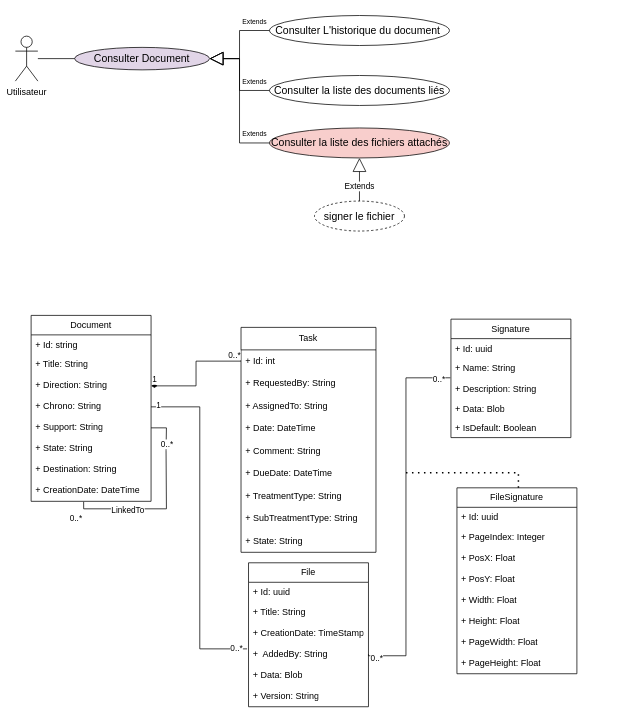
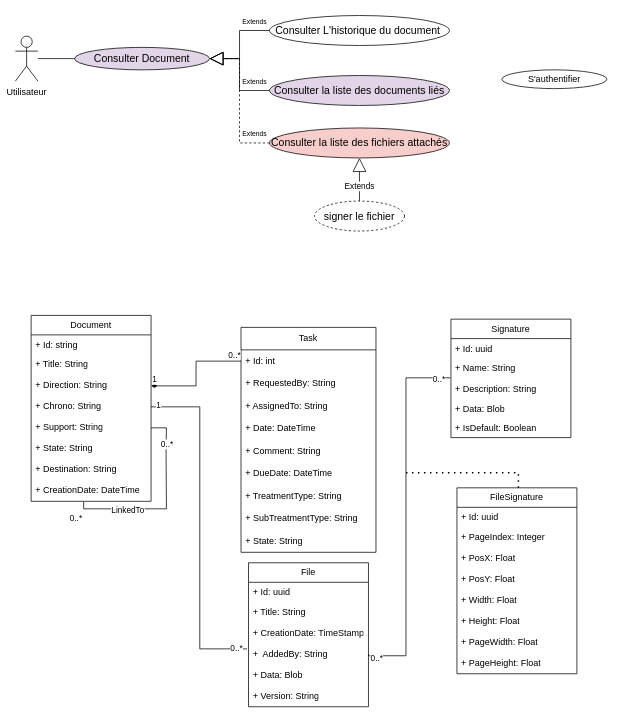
+ <mxCell id="12" value="S'authentifier" style="ellipse;whiteSpace=wrap;html=1;" parent="1" vertex="1"><mxGeometry x="669" y="92.5" width="140" height="25" as="geometry" /></mxCell>
- <mxCell id="5" value="&lt;font style=&quot;font-size: 14px;&quot;&gt;Consulter la liste des documents liés&lt;/font&gt;" style="ellipse;whiteSpace=wrap;html=1;" parent="1" vertex="1"><mxGeometry x="359" y="100" width="240" height="40" as="geometry" /></mxCell>
+ <mxCell id="5" value="&lt;font style=&quot;font-size: 14px;&quot;&gt;Consulter la liste des documents liés&lt;/font&gt;" style="ellipse;whiteSpace=wrap;html=1;fillColor=#e1d5e7;" parent="1" vertex="1"><mxGeometry x="359" y="100" width="240" height="40" as="geometry" /></mxCell>
- <mxCell id="11" value="&lt;font style=&quot;font-size: 9px;&quot;&gt;Extends&lt;/font&gt;" style="endArrow=block;endSize=16;endFill=0;html=1;rounded=0;exitX=0;exitY=0.5;exitDx=0;exitDy=0;entryX=1;entryY=0.5;entryDx=0;entryDy=0;edgeStyle=orthogonalEdgeStyle;" parent="1" source="6" target="3" edge="1"><mxGeometry x="-0.792" y="-12" width="160" relative="1" as="geometry"><mxPoint x="389" y="5.5" as="sourcePoint" /><mxPoint x="319" y="107.5" as="targetPoint" /><Array as="points"><mxPoint x="319" y="189.5" /><mxPoint x="319" y="77.5" /></Array><mxPoint y="-1" as="offset" /></mxGeometry></mxCell>
+ <mxCell id="11" value="&lt;font style=&quot;font-size: 9px;&quot;&gt;Extends&lt;/font&gt;" style="endArrow=block;endSize=16;endFill=0;html=1;rounded=0;exitX=0;exitY=0.5;exitDx=0;exitDy=0;entryX=1;entryY=0.5;entryDx=0;entryDy=0;edgeStyle=orthogonalEdgeStyle;dashed=1;" parent="1" source="6" target="3" edge="1"><mxGeometry x="-0.792" y="-12" width="160" relative="1" as="geometry"><mxPoint x="389" y="5.5" as="sourcePoint" /><mxPoint x="319" y="107.5" as="targetPoint" /><Array as="points"><mxPoint x="319" y="189.5" /><mxPoint x="319" y="77.5" /></Array><mxPoint y="-1" as="offset" /></mxGeometry></mxCell>
